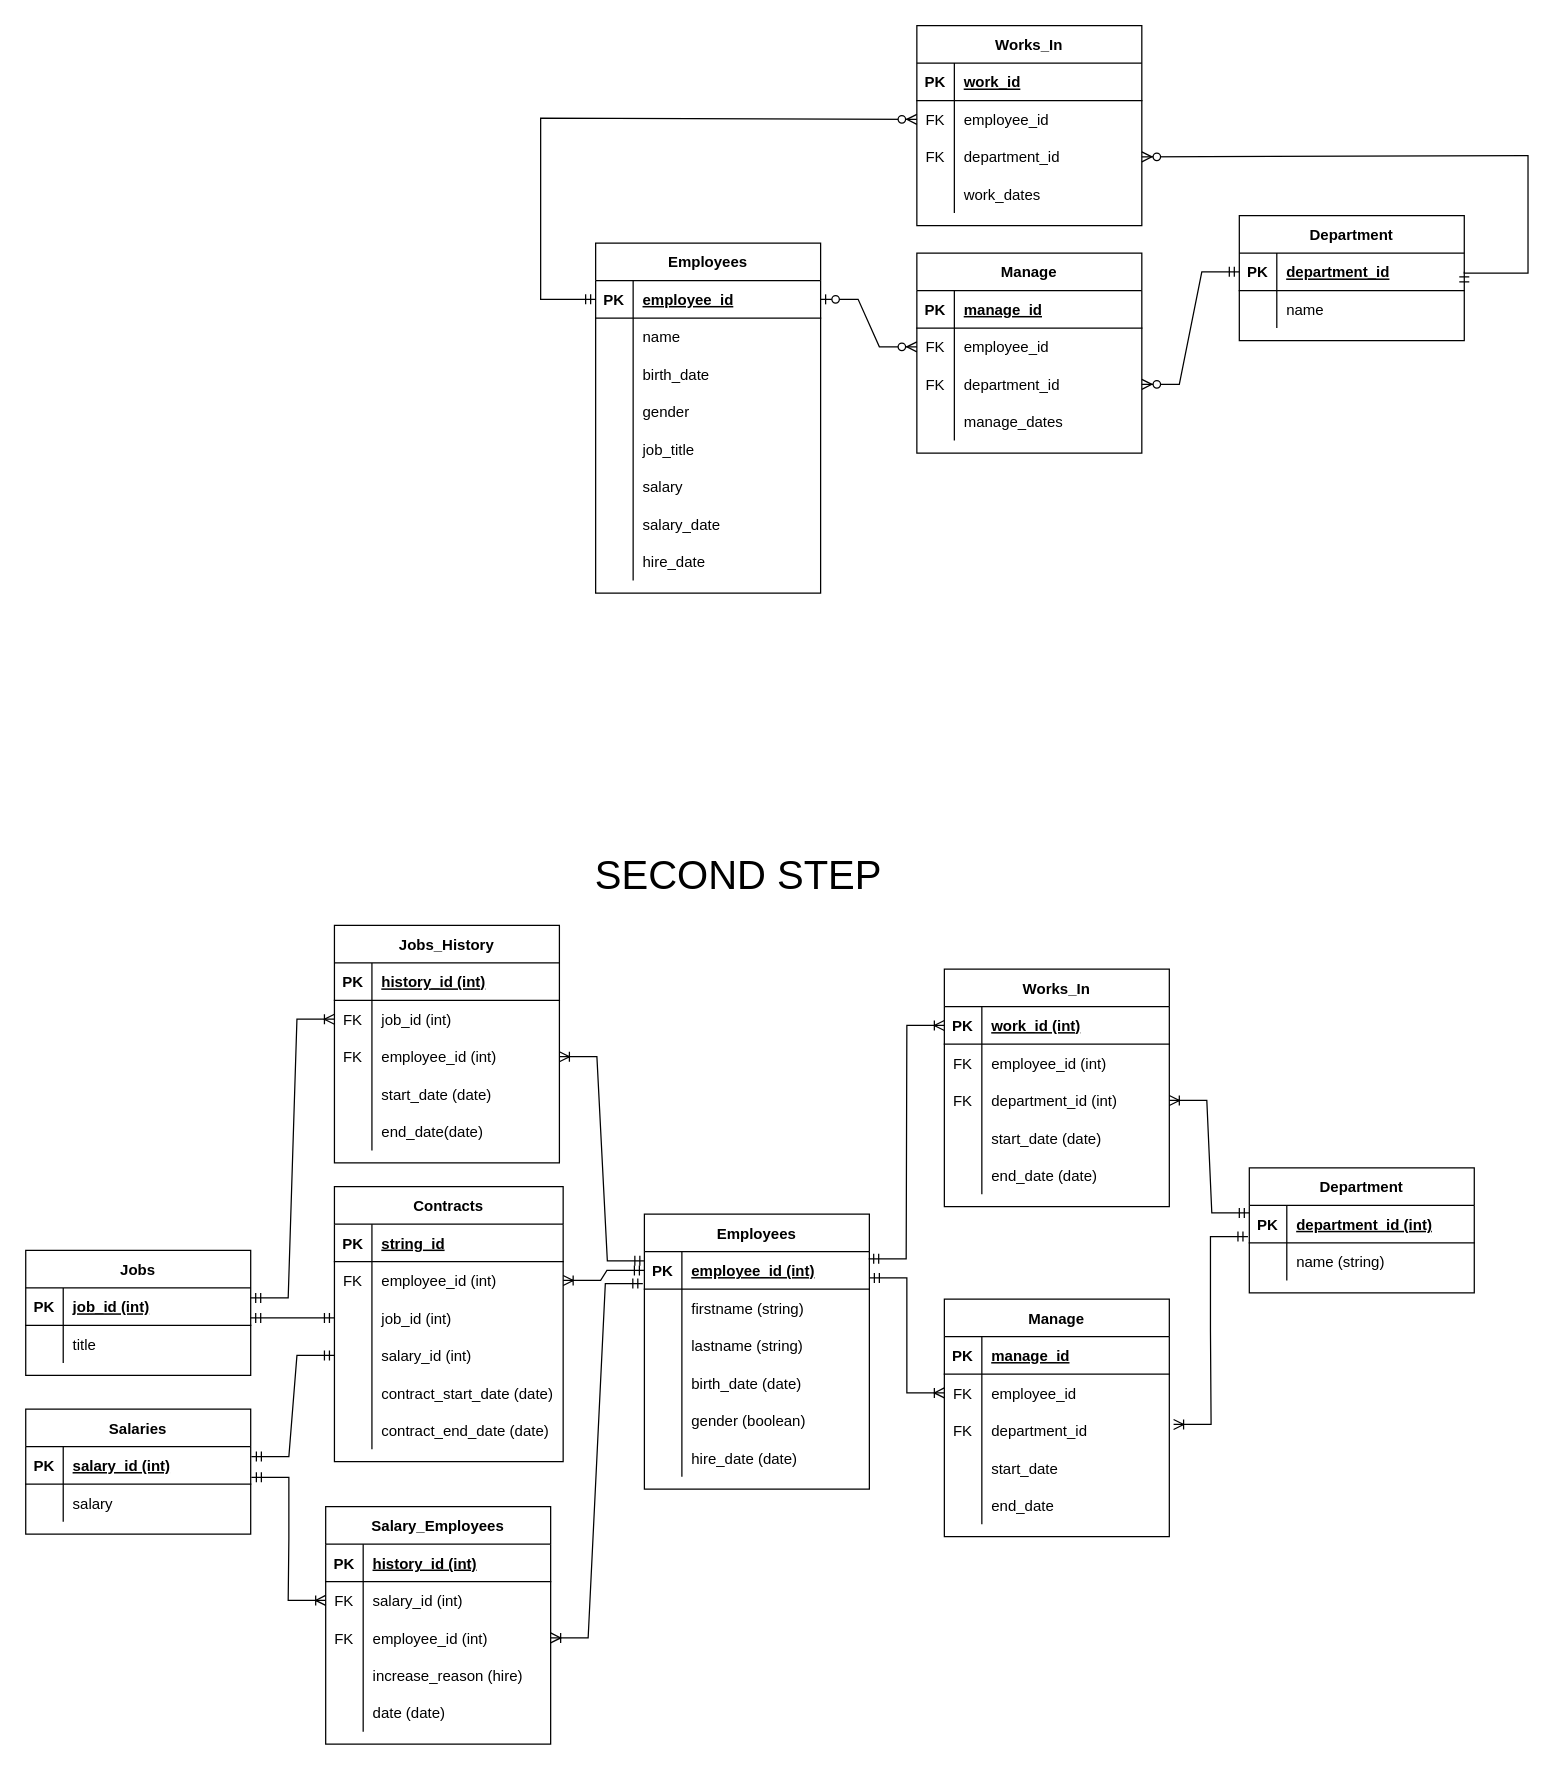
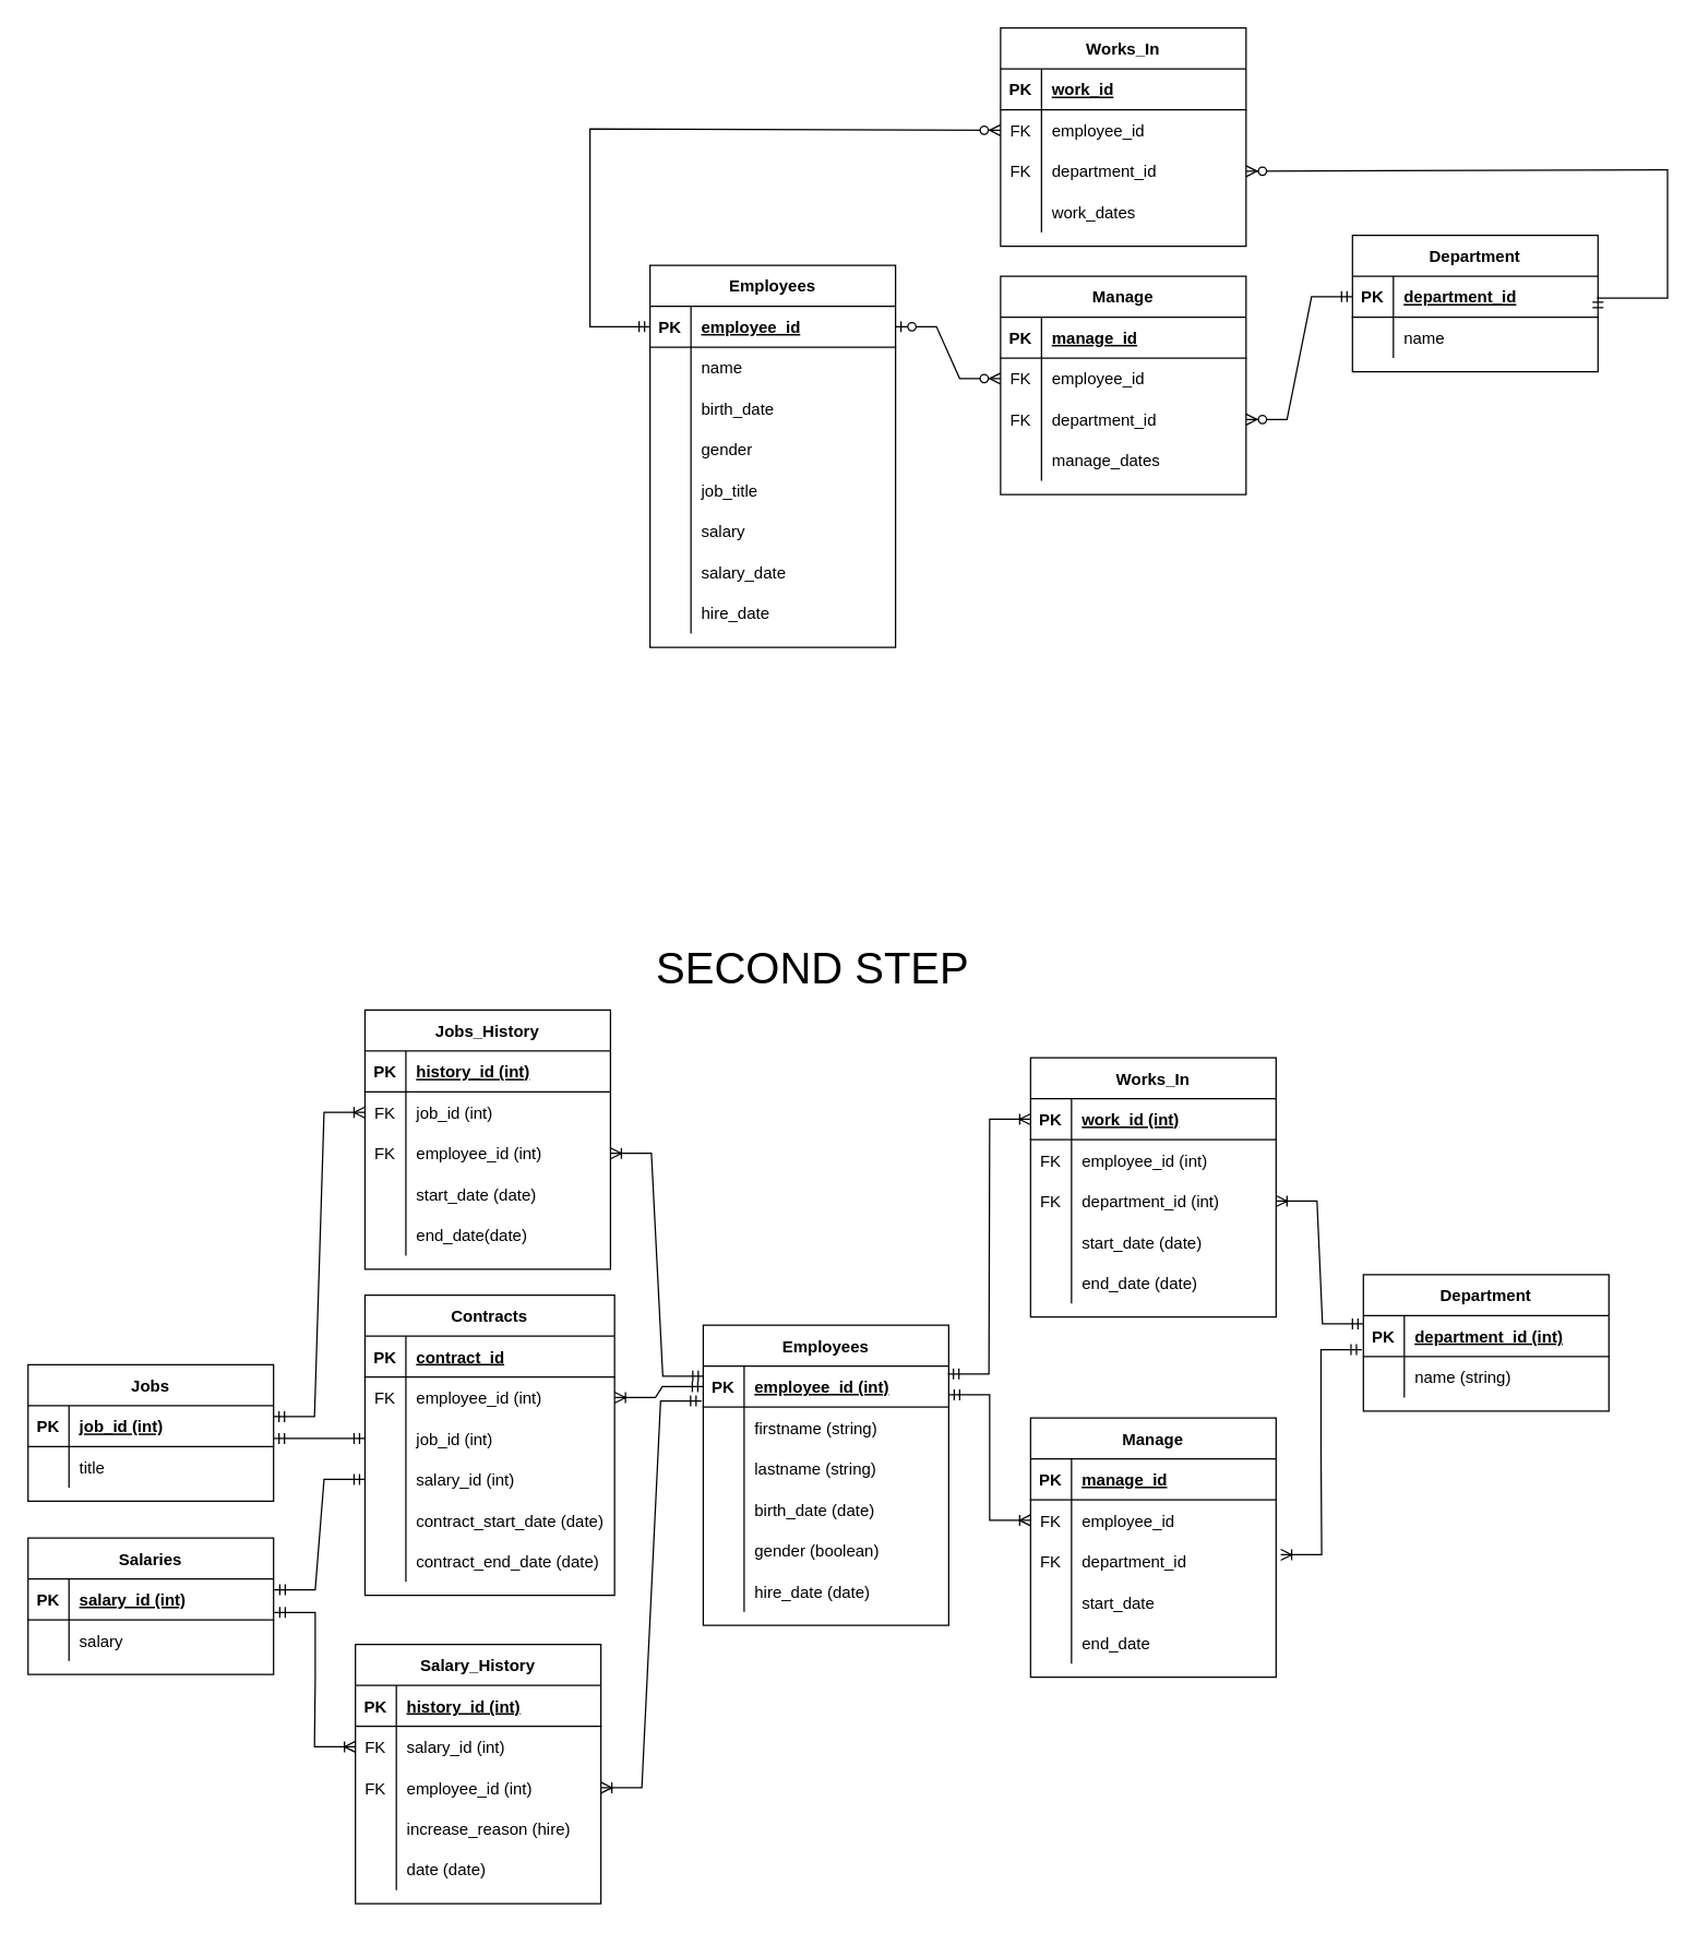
- <mxCell id="122" value="SECOND STEP" style="text;html=1;align=center;verticalAlign=middle;resizable=0;points=[];autosize=1;strokeColor=none;fillColor=none;fontSize=32;" parent="1" vertex="1"><mxGeometry x="467" y="675" width="245" height="50" as="geometry" /></mxCell>
+ <mxCell id="122" value="SECOND STEP" style="text;html=1;align=center;verticalAlign=middle;resizable=0;points=[];autosize=1;strokeColor=none;fillColor=none;fontSize=32;" parent="1" vertex="1"><mxGeometry x="472" y="685" width="245" height="50" as="geometry" /></mxCell>
- <mxCell id="133" value="string_id" style="shape=partialRectangle;connectable=0;fillColor=none;top=0;left=0;bottom=0;right=0;align=left;spacingLeft=6;fontStyle=5;overflow=hidden;" parent="131" vertex="1"><mxGeometry x="30" width="153" height="30" as="geometry"><mxRectangle width="153" height="30" as="alternateBounds" /></mxGeometry></mxCell>
+ <mxCell id="133" value="contract_id" style="shape=partialRectangle;connectable=0;fillColor=none;top=0;left=0;bottom=0;right=0;align=left;spacingLeft=6;fontStyle=5;overflow=hidden;" parent="131" vertex="1"><mxGeometry x="30" width="153" height="30" as="geometry"><mxRectangle width="153" height="30" as="alternateBounds" /></mxGeometry></mxCell>
- <mxCell id="156" value="Salary_Employees" style="shape=table;startSize=30;container=1;collapsible=1;childLayout=tableLayout;fixedRows=1;rowLines=0;fontStyle=1;align=center;resizeLast=1;" parent="1" vertex="1"><mxGeometry x="260" y="1205" width="180" height="190" as="geometry" /></mxCell>
+ <mxCell id="156" value="Salary_History" style="shape=table;startSize=30;container=1;collapsible=1;childLayout=tableLayout;fixedRows=1;rowLines=0;fontStyle=1;align=center;resizeLast=1;" parent="1" vertex="1"><mxGeometry x="260" y="1205" width="180" height="190" as="geometry" /></mxCell>
